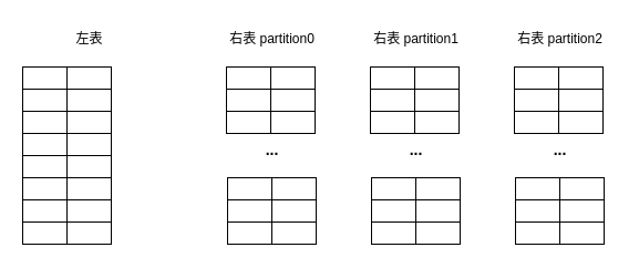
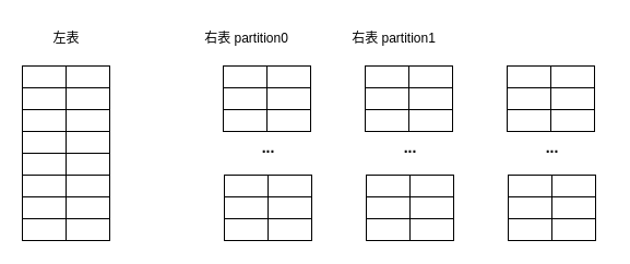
- <mxCell id="24" value="左表" style="text;html=1;align=center;verticalAlign=middle;resizable=0;points=[];autosize=1;strokeColor=none;fillColor=none;" parent="1" vertex="1"><mxGeometry x="55" y="20" width="50" height="30" as="geometry" /></mxCell>
+ <mxCell id="24" value="左表" style="text;html=1;align=center;verticalAlign=middle;resizable=0;points=[];autosize=1;strokeColor=none;fillColor=none;" parent="1" vertex="1"><mxGeometry x="35" y="20" width="50" height="30" as="geometry" /></mxCell>
- <mxCell id="25" value="右表 partition0" style="text;html=1;align=center;verticalAlign=middle;resizable=0;points=[];autosize=1;strokeColor=none;fillColor=none;" parent="1" vertex="1"><mxGeometry x="195" y="20" width="100" height="30" as="geometry" /></mxCell>
+ <mxCell id="25" value="右表 partition0" style="text;html=1;align=center;verticalAlign=middle;resizable=0;points=[];autosize=1;strokeColor=none;fillColor=none;" parent="1" vertex="1"><mxGeometry x="175" y="20" width="100" height="30" as="geometry" /></mxCell>
- <mxCell id="39" value="右表 partition1" style="text;html=1;align=center;verticalAlign=middle;resizable=0;points=[];autosize=1;strokeColor=none;fillColor=none;" parent="1" vertex="1"><mxGeometry x="325" y="20" width="100" height="30" as="geometry" /></mxCell>
+ <mxCell id="39" value="右表 partition1" style="text;html=1;align=center;verticalAlign=middle;resizable=0;points=[];autosize=1;strokeColor=none;fillColor=none;" parent="1" vertex="1"><mxGeometry x="310" y="20" width="100" height="30" as="geometry" /></mxCell>
- <mxCell id="53" value="右表 partition2" style="text;html=1;align=center;verticalAlign=middle;resizable=0;points=[];autosize=1;strokeColor=none;fillColor=none;" parent="1" vertex="1"><mxGeometry x="455" y="20" width="100" height="30" as="geometry" /></mxCell>
